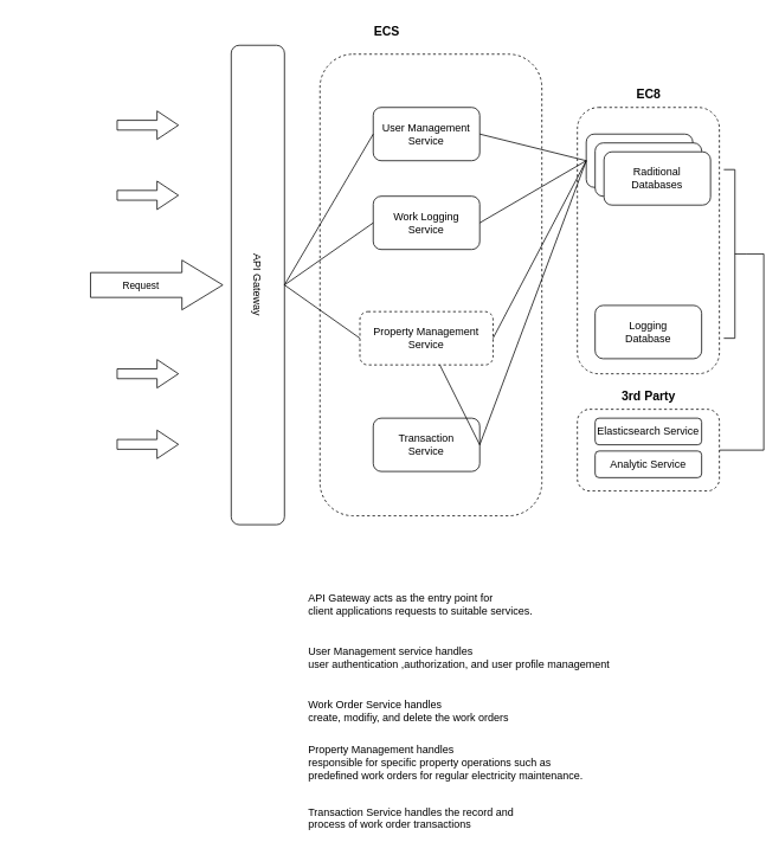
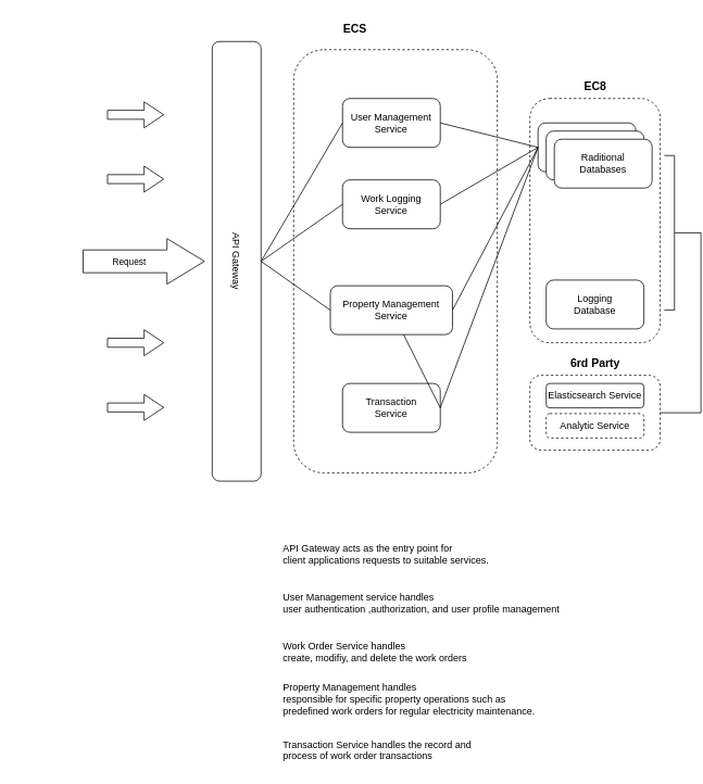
- <mxCell id="5" value="Property Management&lt;br&gt;Service  " style="rounded=1;whiteSpace=wrap;html=1;dashed=1;" vertex="1" parent="1"><mxGeometry x="405" y="350" width="150" height="60" as="geometry" /></mxCell>
+ <mxCell id="5" value="Property Management&lt;br&gt;Service  " style="rounded=1;whiteSpace=wrap;html=1;" vertex="1" parent="1"><mxGeometry x="405" y="350" width="150" height="60" as="geometry" /></mxCell>
- <mxCell id="37" value="3rd Party" style="text;html=1;align=center;verticalAlign=middle;resizable=0;points=[];autosize=1;strokeColor=none;fillColor=none;fontStyle=1;fontSize=14;" vertex="1" parent="1"><mxGeometry x="690" y="430" width="80" height="30" as="geometry" /></mxCell>
+ <mxCell id="37" value="6rd Party" style="text;html=1;align=center;verticalAlign=middle;resizable=0;points=[];autosize=1;strokeColor=none;fillColor=none;fontStyle=1;fontSize=14;" vertex="1" parent="1"><mxGeometry x="690" y="430" width="80" height="30" as="geometry" /></mxCell>
- <mxCell id="38" value="Analytic Service" style="rounded=1;whiteSpace=wrap;html=1;" vertex="1" parent="1"><mxGeometry x="670" y="507" width="120" height="30" as="geometry" /></mxCell>
+ <mxCell id="38" value="Analytic Service" style="rounded=1;whiteSpace=wrap;html=1;dashed=1;" vertex="1" parent="1"><mxGeometry x="670" y="507" width="120" height="30" as="geometry" /></mxCell>
